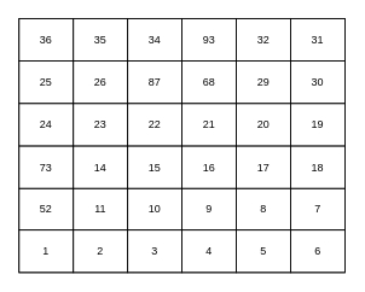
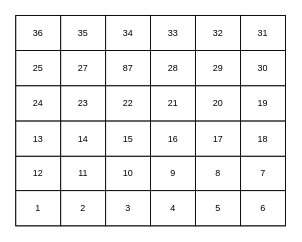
- <mxCell id="7" value="93" style="connectable=0;recursiveResize=0;strokeColor=inherit;fillColor=none;align=center;whiteSpace=wrap;html=1;" vertex="1" parent="3"><mxGeometry x="180" width="60" height="47" as="geometry"><mxRectangle width="60" height="47" as="alternateBounds" /></mxGeometry></mxCell>
+ <mxCell id="7" value="33" style="connectable=0;recursiveResize=0;strokeColor=inherit;fillColor=none;align=center;whiteSpace=wrap;html=1;" vertex="1" parent="3"><mxGeometry x="180" width="60" height="47" as="geometry"><mxRectangle width="60" height="47" as="alternateBounds" /></mxGeometry></mxCell>
- <mxCell id="12" value="26" style="connectable=0;recursiveResize=0;strokeColor=inherit;fillColor=none;align=center;whiteSpace=wrap;html=1;" vertex="1" parent="10"><mxGeometry x="60" width="60" height="47" as="geometry"><mxRectangle width="60" height="47" as="alternateBounds" /></mxGeometry></mxCell>
+ <mxCell id="12" value="27" style="connectable=0;recursiveResize=0;strokeColor=inherit;fillColor=none;align=center;whiteSpace=wrap;html=1;" vertex="1" parent="10"><mxGeometry x="60" width="60" height="47" as="geometry"><mxRectangle width="60" height="47" as="alternateBounds" /></mxGeometry></mxCell>
- <mxCell id="14" value="68" style="connectable=0;recursiveResize=0;strokeColor=inherit;fillColor=none;align=center;whiteSpace=wrap;html=1;" vertex="1" parent="10"><mxGeometry x="180" width="60" height="47" as="geometry"><mxRectangle width="60" height="47" as="alternateBounds" /></mxGeometry></mxCell>
+ <mxCell id="14" value="28" style="connectable=0;recursiveResize=0;strokeColor=inherit;fillColor=none;align=center;whiteSpace=wrap;html=1;" vertex="1" parent="10"><mxGeometry x="180" width="60" height="47" as="geometry"><mxRectangle width="60" height="47" as="alternateBounds" /></mxGeometry></mxCell>
- <mxCell id="25" value="73" style="connectable=0;recursiveResize=0;strokeColor=inherit;fillColor=none;align=center;whiteSpace=wrap;html=1;" vertex="1" parent="24"><mxGeometry width="60" height="47" as="geometry"><mxRectangle width="60" height="47" as="alternateBounds" /></mxGeometry></mxCell>
+ <mxCell id="25" value="13" style="connectable=0;recursiveResize=0;strokeColor=inherit;fillColor=none;align=center;whiteSpace=wrap;html=1;" vertex="1" parent="24"><mxGeometry width="60" height="47" as="geometry"><mxRectangle width="60" height="47" as="alternateBounds" /></mxGeometry></mxCell>
- <mxCell id="32" value="52" style="connectable=0;recursiveResize=0;strokeColor=inherit;fillColor=none;align=center;whiteSpace=wrap;html=1;" vertex="1" parent="31"><mxGeometry width="60" height="46" as="geometry"><mxRectangle width="60" height="46" as="alternateBounds" /></mxGeometry></mxCell>
+ <mxCell id="32" value="12" style="connectable=0;recursiveResize=0;strokeColor=inherit;fillColor=none;align=center;whiteSpace=wrap;html=1;" vertex="1" parent="31"><mxGeometry width="60" height="46" as="geometry"><mxRectangle width="60" height="46" as="alternateBounds" /></mxGeometry></mxCell>
